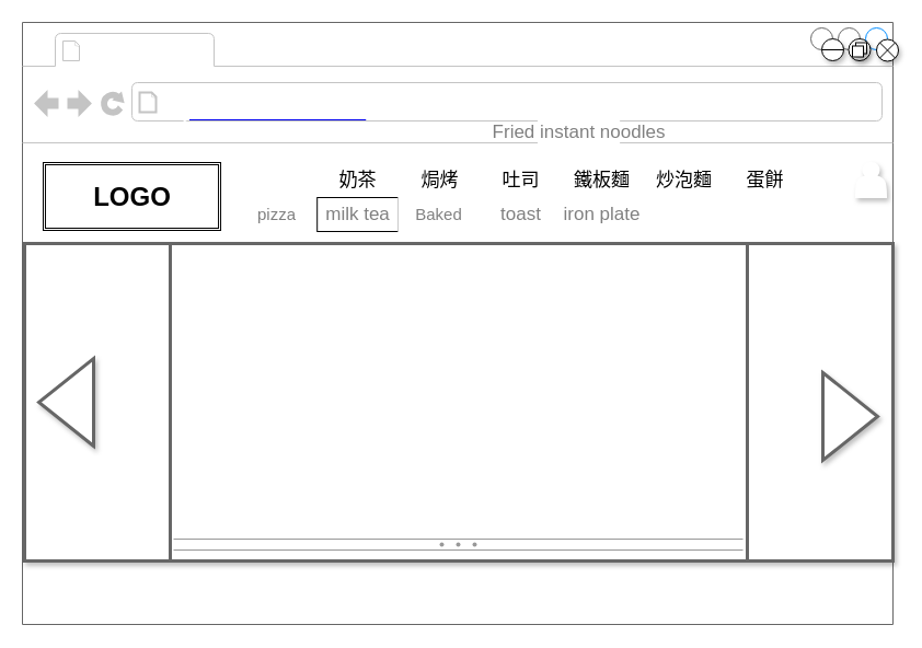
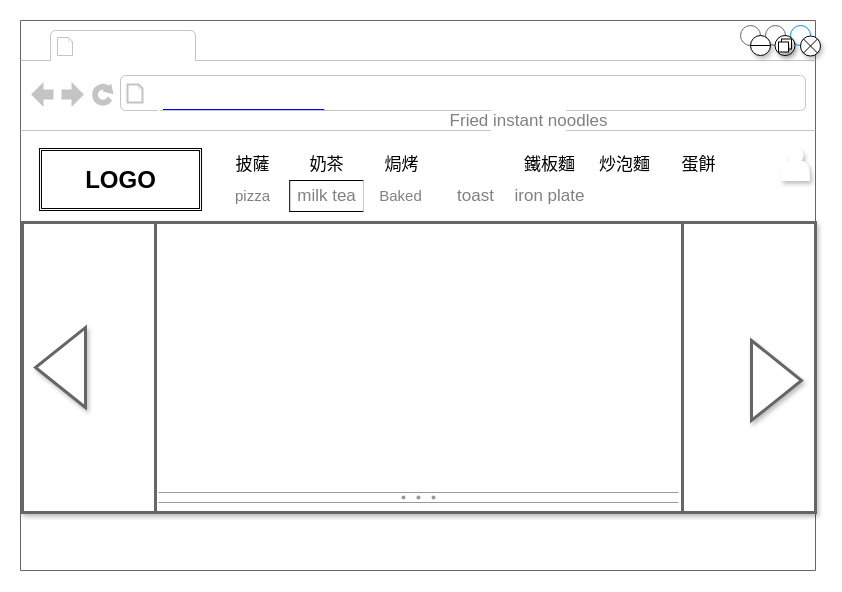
- <mxCell id="5" value="&lt;a href=&quot;https://www.yamaha-motor.com.tw/index.aspx&quot;&gt;&lt;font color=&quot;#ffffff&quot;&gt;yamaha-motor.com.tw&lt;/font&gt;&lt;/a&gt;" style="strokeWidth=1;shadow=0;dashed=0;align=center;html=1;shape=mxgraph.mockup.containers.anchor;rSize=0;fontSize=17;fontColor=#666666;align=left;" parent="1" vertex="1"><mxGeometry x="165" y="90" width="250" height="26" as="geometry" /></mxCell>
+ <mxCell id="5" value="&lt;a href=&quot;https://www.yamaha-motor.com.tw/index.aspx&quot;&gt;&lt;font color=&quot;#ffffff&quot;&gt;yamaha-motor.com.tw&lt;/font&gt;&lt;/a&gt;" style="strokeWidth=1;shadow=0;dashed=0;align=center;html=1;shape=mxgraph.mockup.containers.anchor;rSize=0;fontSize=17;fontColor=#666666;align=left;" parent="1" vertex="1"><mxGeometry x="155" y="90" width="250" height="26" as="geometry" /></mxCell>
+ <mxCell id="17" value="披薩" style="strokeWidth=1;shadow=0;dashed=0;align=center;html=1;shape=mxgraph.mockup.forms.rrect;rSize=0;fontSize=17;movable=1;resizable=1;rotatable=1;deletable=1;editable=1;connectable=1;strokeColor=#FFFFFF;" parent="16" vertex="1"><mxGeometry width="74.285" height="30" as="geometry" /></mxCell>
- <mxCell id="20" value="吐司" style="strokeColor=#FFFFFF;fillColor=default;gradientColor=inherit;strokeWidth=1;shadow=0;dashed=0;align=center;html=1;shape=mxgraph.mockup.forms.rrect;rSize=0;fontSize=17;fontColor=default;movable=1;resizable=1;rotatable=1;deletable=1;editable=1;connectable=1;" parent="16" vertex="1"><mxGeometry x="222.856" width="74.285" height="30" as="geometry" /></mxCell>
